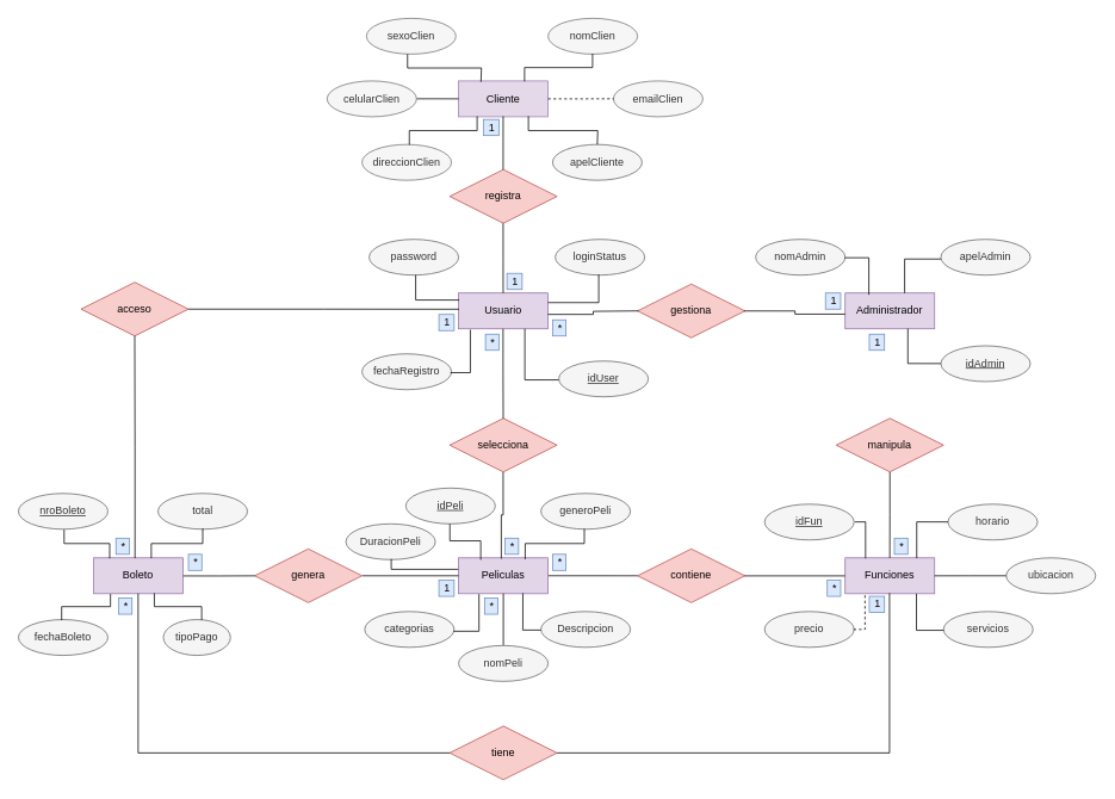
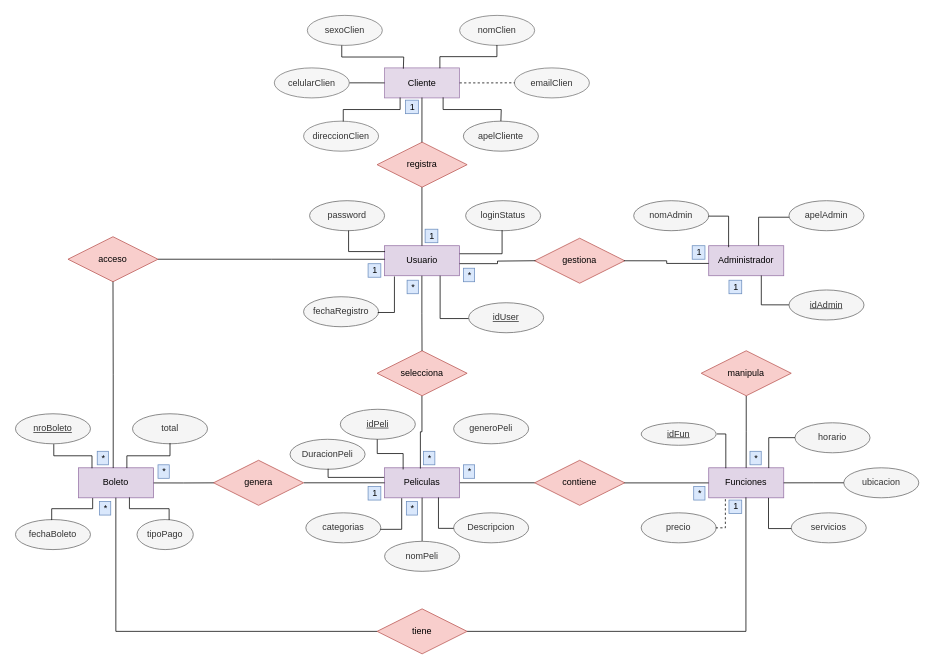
- <mxCell id="21" value="idFun" style="ellipse;whiteSpace=wrap;html=1;align=center;fontStyle=4;fillColor=#f5f5f5;strokeColor=#666666;fontColor=#333333;" parent="1" vertex="1"><mxGeometry x="854" y="563" width="100" height="40" as="geometry" /></mxCell>
+ <mxCell id="21" value="idFun" style="ellipse;whiteSpace=wrap;html=1;align=center;fontStyle=4;fillColor=#f5f5f5;strokeColor=#666666;fontColor=#333333;" parent="1" vertex="1"><mxGeometry x="854" y="563" width="100" height="30" as="geometry" /></mxCell>
- <mxCell id="46" value="" style="endArrow=none;html=1;rounded=0;edgeStyle=orthogonalEdgeStyle;entryX=0.485;entryY=0.989;entryDx=0;entryDy=0;entryPerimeter=0;exitX=0.744;exitY=0.038;exitDx=0;exitDy=0;exitPerimeter=0;" parent="1" source="20" target="31" edge="1"><mxGeometry relative="1" as="geometry"><mxPoint x="452" y="611" as="sourcePoint" /><mxPoint x="653" y="599" as="targetPoint" /></mxGeometry></mxCell>
